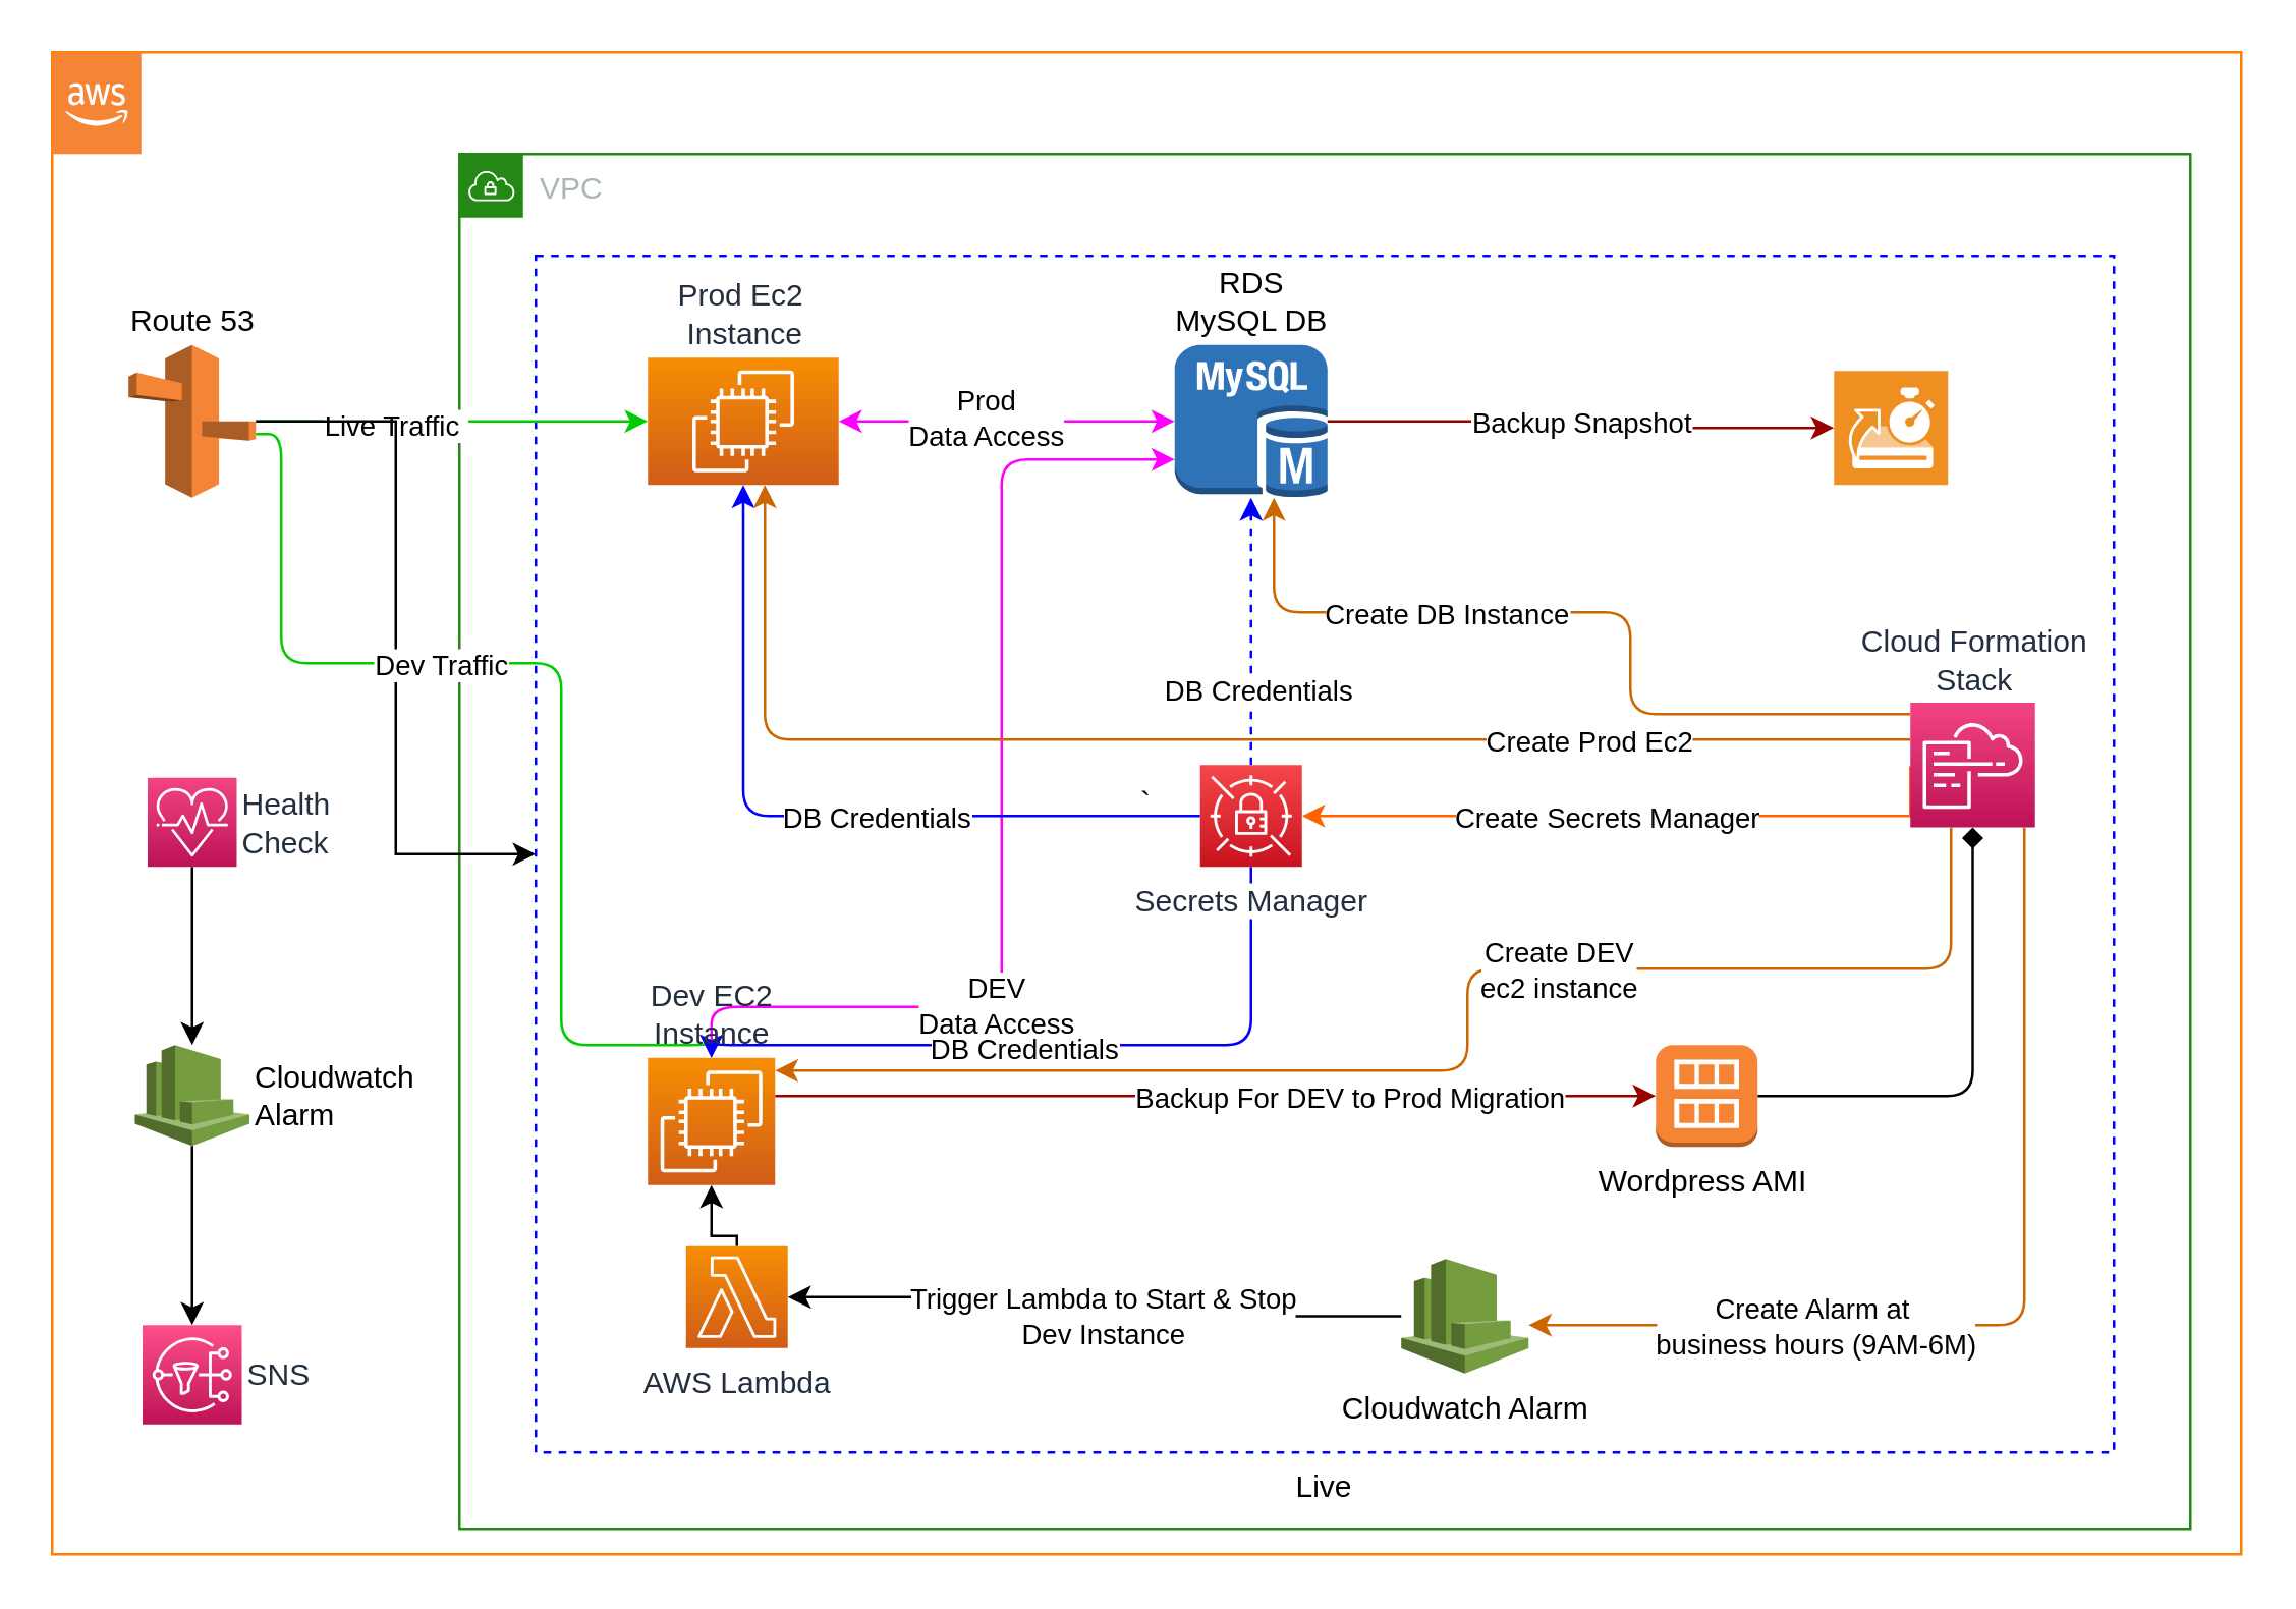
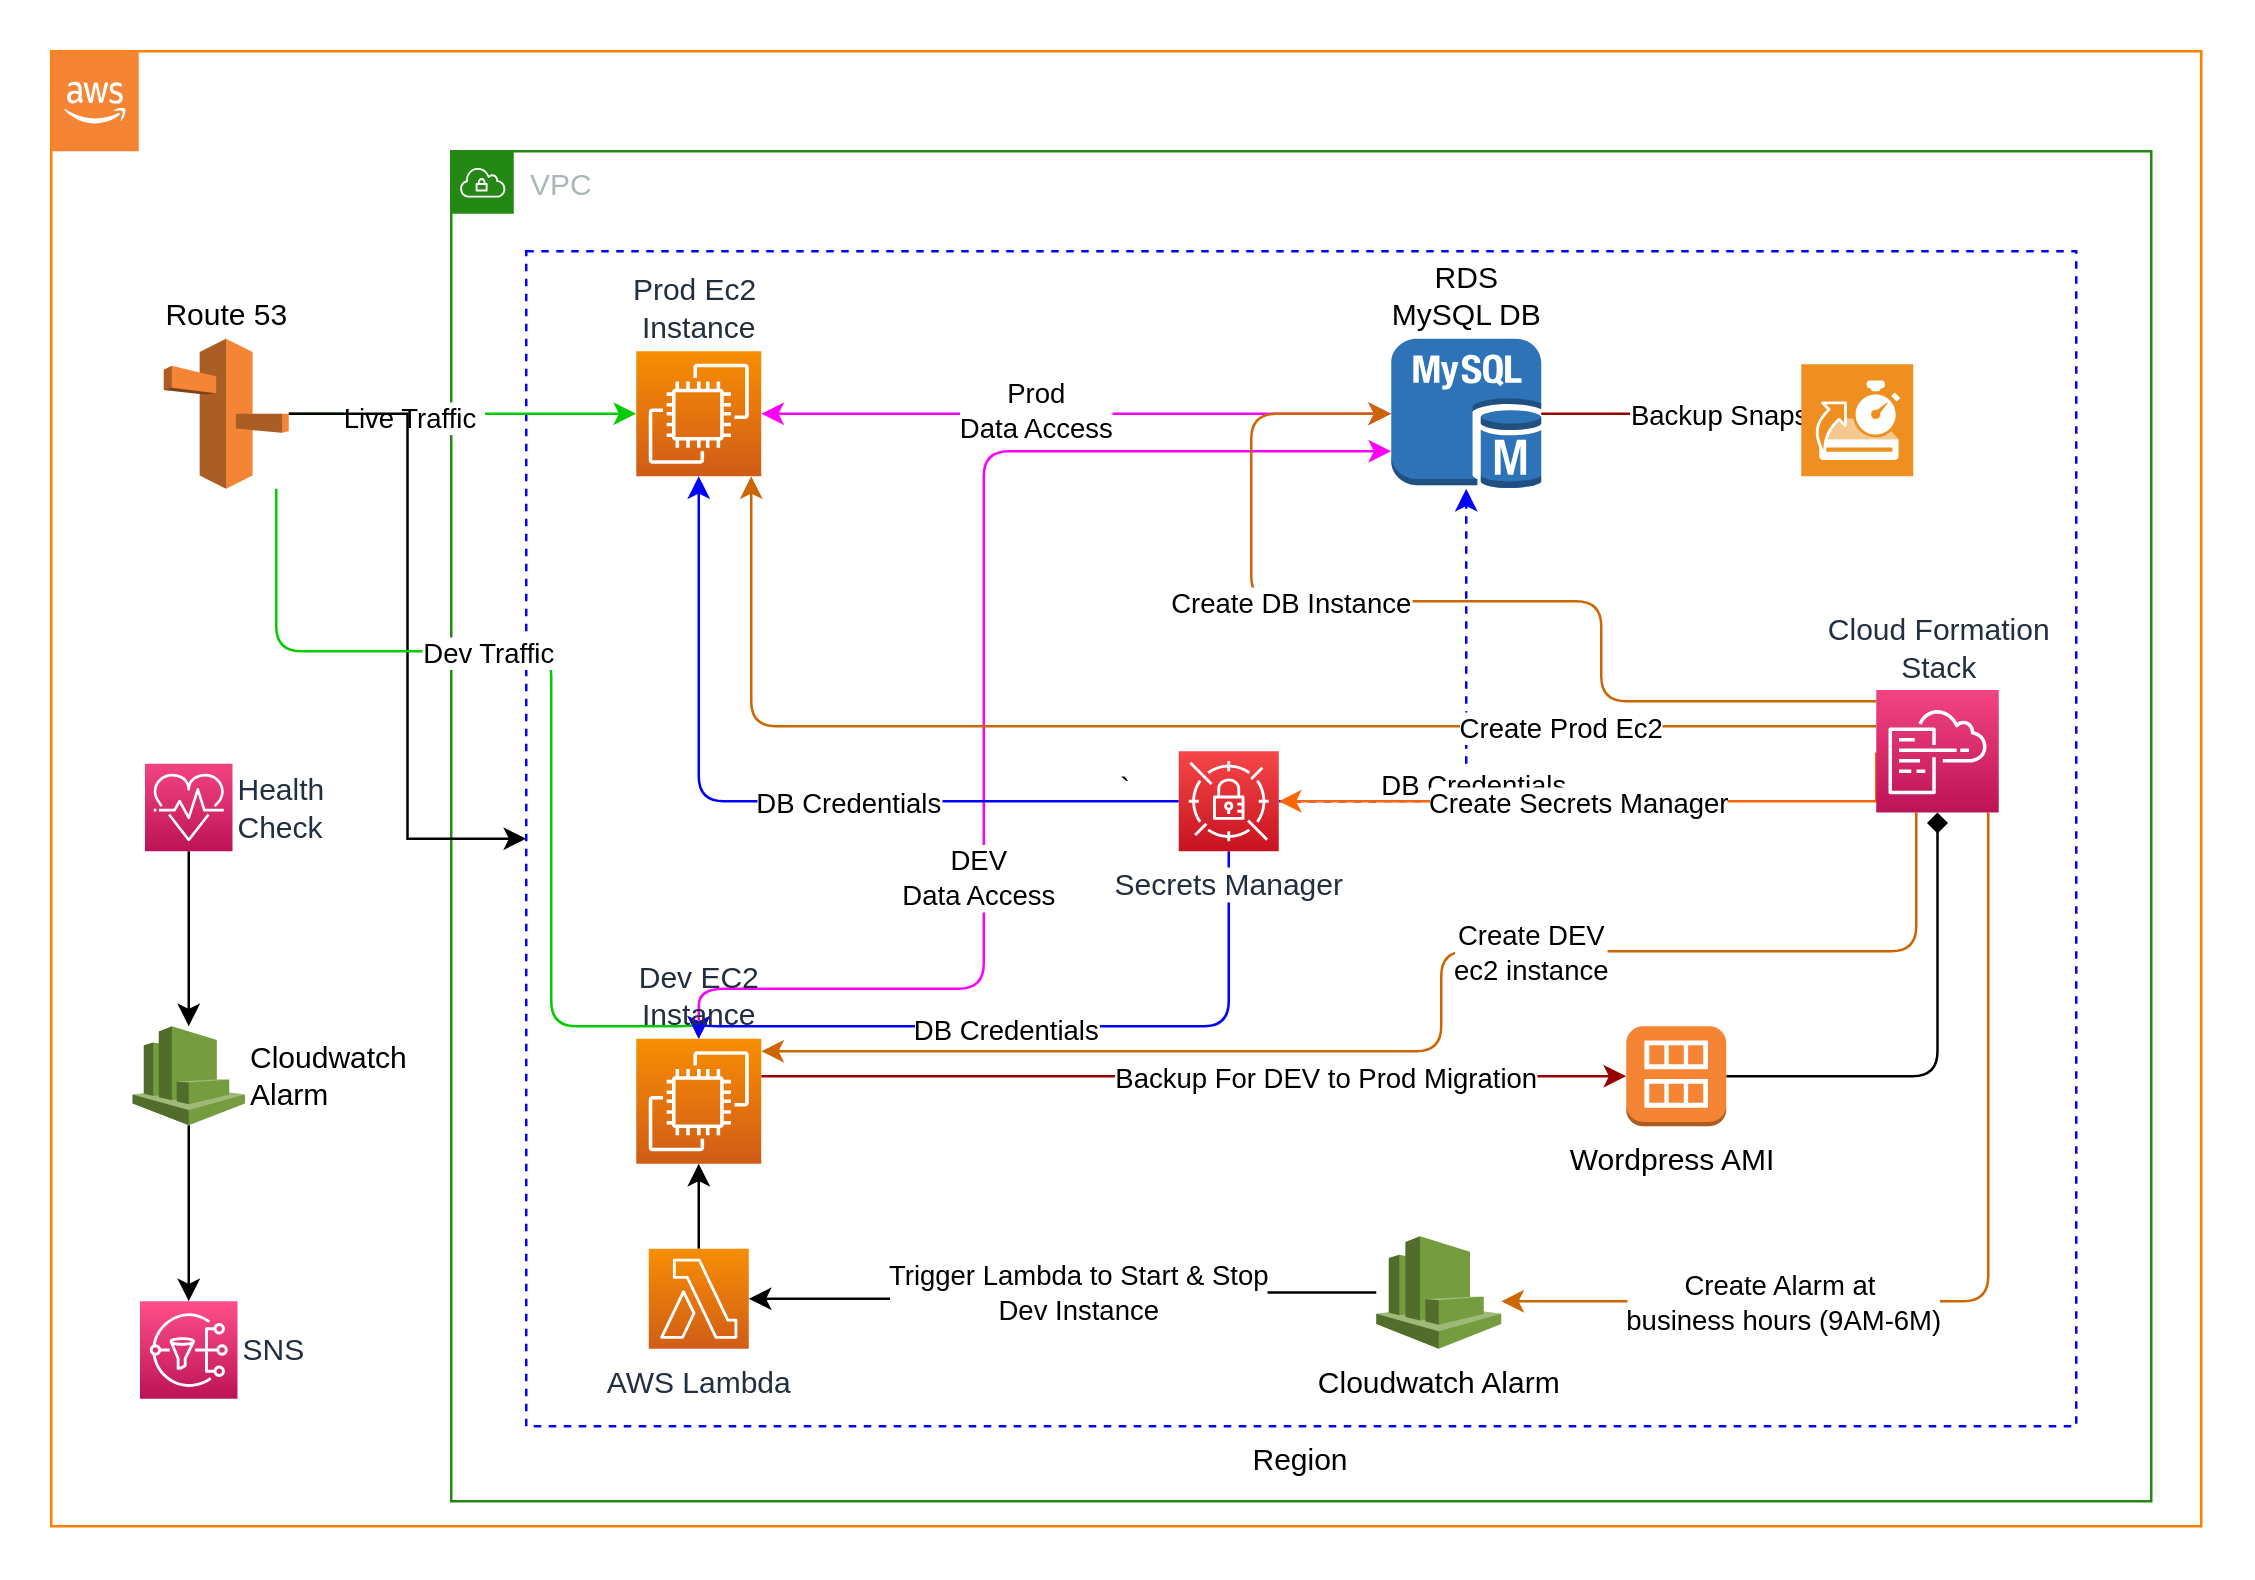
- <mxCell id="11" value="Route 53" style="outlineConnect=0;dashed=0;verticalLabelPosition=top;verticalAlign=bottom;align=center;html=1;shape=mxgraph.aws3.route_53;fillColor=#F58536;gradientColor=none;labelPosition=center;" parent="1" vertex="1"><mxGeometry x="50" y="135" width="50" height="60" as="geometry" /></mxCell>
+ <mxCell id="11" value="Route 53" style="outlineConnect=0;dashed=0;verticalLabelPosition=top;verticalAlign=bottom;align=center;html=1;shape=mxgraph.aws3.route_53;fillColor=#F58536;gradientColor=none;labelPosition=center;" parent="1" vertex="1"><mxGeometry x="65" y="135" width="50" height="60" as="geometry" /></mxCell>
- <mxCell id="19" value="Prod Ec2&amp;nbsp;&lt;br&gt;Instance" style="sketch=0;points=[[0,0,0],[0.25,0,0],[0.5,0,0],[0.75,0,0],[1,0,0],[0,1,0],[0.25,1,0],[0.5,1,0],[0.75,1,0],[1,1,0],[0,0.25,0],[0,0.5,0],[0,0.75,0],[1,0.25,0],[1,0.5,0],[1,0.75,0]];outlineConnect=0;fontColor=#232F3E;gradientColor=#F78E04;gradientDirection=north;fillColor=#D05C17;strokeColor=#ffffff;dashed=0;verticalLabelPosition=top;verticalAlign=bottom;align=center;html=1;fontSize=12;fontStyle=0;aspect=fixed;shape=mxgraph.aws4.resourceIcon;resIcon=mxgraph.aws4.ec2;labelPosition=center;" parent="1" vertex="1"><mxGeometry x="254" y="140" width="75" height="50" as="geometry" /></mxCell>
+ <mxCell id="19" value="Prod Ec2&amp;nbsp;&lt;br&gt;Instance" style="sketch=0;points=[[0,0,0],[0.25,0,0],[0.5,0,0],[0.75,0,0],[1,0,0],[0,1,0],[0.25,1,0],[0.5,1,0],[0.75,1,0],[1,1,0],[0,0.25,0],[0,0.5,0],[0,0.75,0],[1,0.25,0],[1,0.5,0],[1,0.75,0]];outlineConnect=0;fontColor=#232F3E;gradientColor=#F78E04;gradientDirection=north;fillColor=#D05C17;strokeColor=#ffffff;dashed=0;verticalLabelPosition=top;verticalAlign=bottom;align=center;html=1;fontSize=12;fontStyle=0;aspect=fixed;shape=mxgraph.aws4.resourceIcon;resIcon=mxgraph.aws4.ec2;labelPosition=center;" parent="1" vertex="1"><mxGeometry x="254" y="140" width="50" height="50" as="geometry" /></mxCell>
- <mxCell id="18" value="RDS&lt;br&gt;MySQL DB" style="outlineConnect=0;dashed=0;verticalLabelPosition=top;verticalAlign=bottom;align=center;html=1;shape=mxgraph.aws3.mysql_db_instance;fillColor=#2E73B8;gradientColor=none;labelPosition=center;" parent="1" vertex="1"><mxGeometry x="461" y="135" width="60" height="60" as="geometry" /></mxCell>
+ <mxCell id="18" value="RDS&lt;br&gt;MySQL DB" style="outlineConnect=0;dashed=0;verticalLabelPosition=top;verticalAlign=bottom;align=center;html=1;shape=mxgraph.aws3.mysql_db_instance;fillColor=#2E73B8;gradientColor=none;labelPosition=center;" parent="1" vertex="1"><mxGeometry x="556" y="135" width="60" height="60" as="geometry" /></mxCell>
- <mxCell id="48" value="AWS Lambda" style="sketch=0;points=[[0,0,0],[0.25,0,0],[0.5,0,0],[0.75,0,0],[1,0,0],[0,1,0],[0.25,1,0],[0.5,1,0],[0.75,1,0],[1,1,0],[0,0.25,0],[0,0.5,0],[0,0.75,0],[1,0.25,0],[1,0.5,0],[1,0.75,0]];outlineConnect=0;fontColor=#232F3E;gradientColor=#F78E04;gradientDirection=north;fillColor=#D05C17;strokeColor=#ffffff;dashed=0;verticalLabelPosition=bottom;verticalAlign=top;align=center;html=1;fontSize=12;fontStyle=0;aspect=fixed;shape=mxgraph.aws4.resourceIcon;resIcon=mxgraph.aws4.lambda;" vertex="1" parent="1"><mxGeometry x="269" y="489" width="40" height="40" as="geometry" /></mxCell>
+ <mxCell id="48" value="AWS Lambda" style="sketch=0;points=[[0,0,0],[0.25,0,0],[0.5,0,0],[0.75,0,0],[1,0,0],[0,1,0],[0.25,1,0],[0.5,1,0],[0.75,1,0],[1,1,0],[0,0.25,0],[0,0.5,0],[0,0.75,0],[1,0.25,0],[1,0.5,0],[1,0.75,0]];outlineConnect=0;fontColor=#232F3E;gradientColor=#F78E04;gradientDirection=north;fillColor=#D05C17;strokeColor=#ffffff;dashed=0;verticalLabelPosition=bottom;verticalAlign=top;align=center;html=1;fontSize=12;fontStyle=0;aspect=fixed;shape=mxgraph.aws4.resourceIcon;resIcon=mxgraph.aws4.lambda;" vertex="1" parent="1"><mxGeometry x="259" y="499" width="40" height="40" as="geometry" /></mxCell>
- <mxCell id="3" value="Live" style="rounded=0;whiteSpace=wrap;html=1;strokeColor=#0000FF;dashed=1;labelPosition=center;verticalLabelPosition=bottom;align=center;verticalAlign=top;fillColor=none;" parent="1" vertex="1"><mxGeometry x="210" y="100" width="620" height="470" as="geometry" /></mxCell>
+ <mxCell id="3" value="Region" style="rounded=0;whiteSpace=wrap;html=1;strokeColor=#0000FF;dashed=1;labelPosition=center;verticalLabelPosition=bottom;align=center;verticalAlign=top;fillColor=none;" parent="1" vertex="1"><mxGeometry x="210" y="100" width="620" height="470" as="geometry" /></mxCell>
